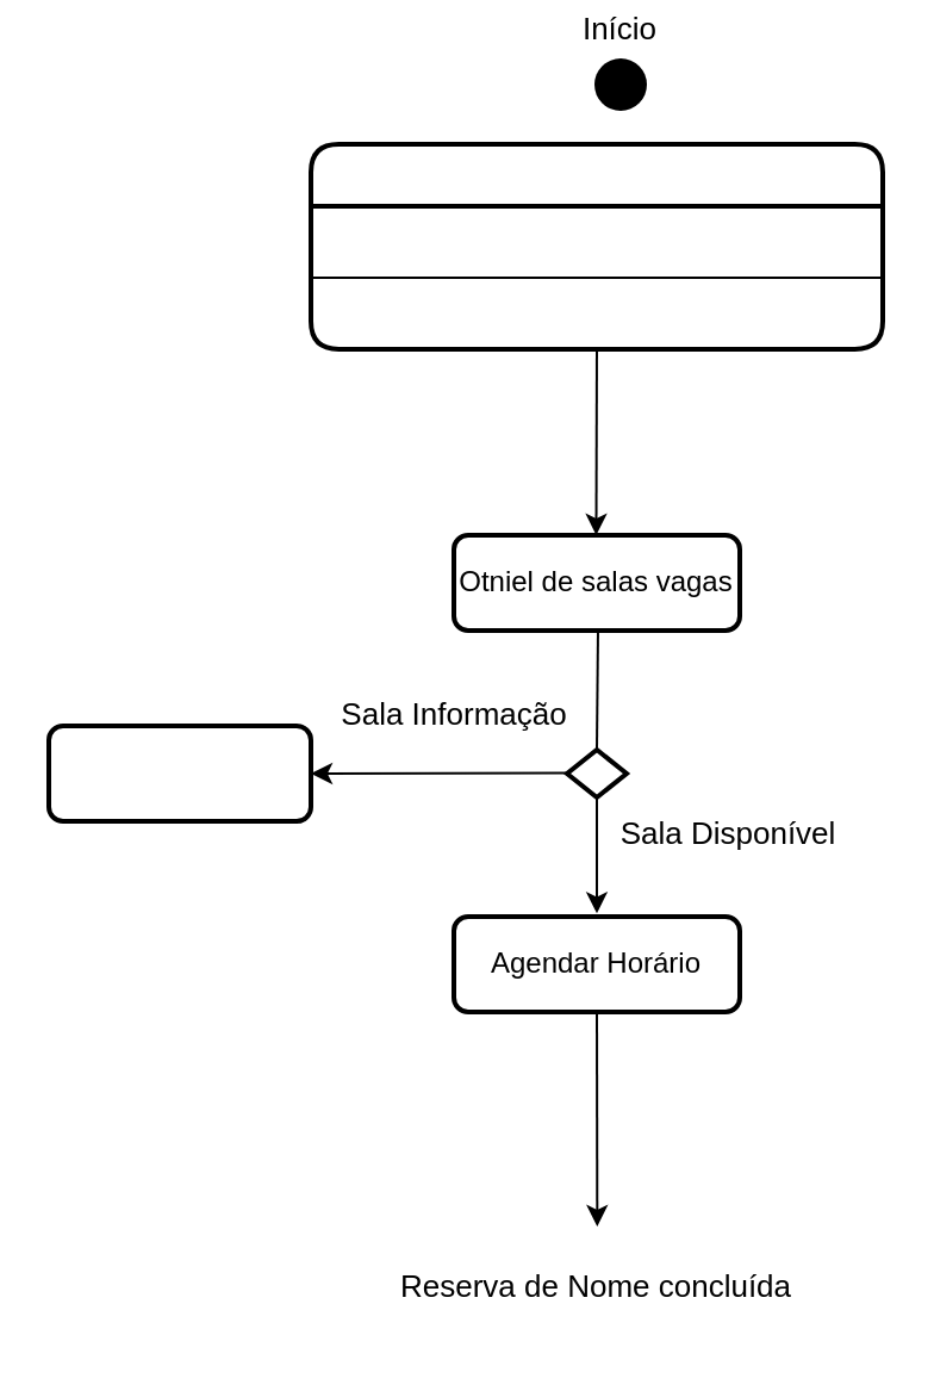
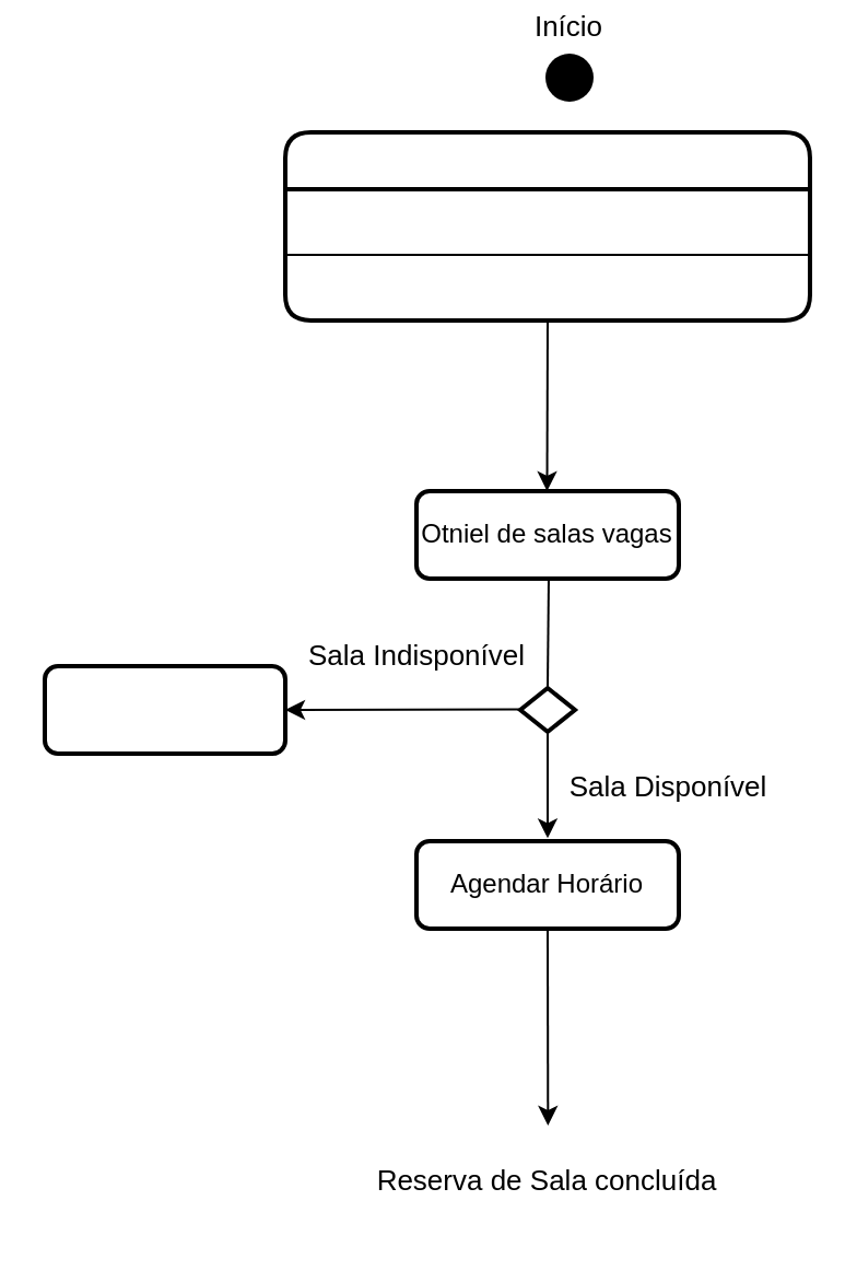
- <mxCell id="11" value="Sala Informação" style="text;html=1;align=center;verticalAlign=middle;resizable=0;points=[];autosize=1;strokeColor=none;fillColor=none;fontSize=13;" vertex="1" parent="1"><mxGeometry x="130" y="284" width="120" height="30" as="geometry" /></mxCell>
+ <mxCell id="11" value="Sala Indisponível" style="text;html=1;align=center;verticalAlign=middle;resizable=0;points=[];autosize=1;strokeColor=none;fillColor=none;fontSize=13;" vertex="1" parent="1"><mxGeometry x="130" y="284" width="120" height="30" as="geometry" /></mxCell>
- <mxCell id="8" value="Sala Disponível" style="text;html=1;align=center;verticalAlign=middle;resizable=0;points=[];autosize=1;strokeColor=none;fillColor=none;fontSize=13;" vertex="1" parent="1"><mxGeometry x="250" y="334" width="110" height="30" as="geometry" /></mxCell>
+ <mxCell id="8" value="Sala Disponível" style="text;html=1;align=center;verticalAlign=middle;resizable=0;points=[];autosize=1;strokeColor=none;fillColor=none;fontSize=13;" vertex="1" parent="1"><mxGeometry x="250" y="344" width="110" height="30" as="geometry" /></mxCell>
- <mxCell id="4" value="Reserva de Nome concluída" style="rounded=1;whiteSpace=wrap;html=1;shadow=0;glass=0;sketch=0;fillStyle=solid;strokeWidth=2;fontSize=13;strokeColor=#FFFFFF;" vertex="1" parent="1"><mxGeometry x="130" y="514" width="240" height="50" as="geometry" /></mxCell>
+ <mxCell id="4" value="Reserva de Sala concluída" style="rounded=1;whiteSpace=wrap;html=1;shadow=0;glass=0;sketch=0;fillStyle=solid;strokeWidth=2;fontSize=13;strokeColor=#FFFFFF;" vertex="1" parent="1"><mxGeometry x="130" y="514" width="240" height="50" as="geometry" /></mxCell>
